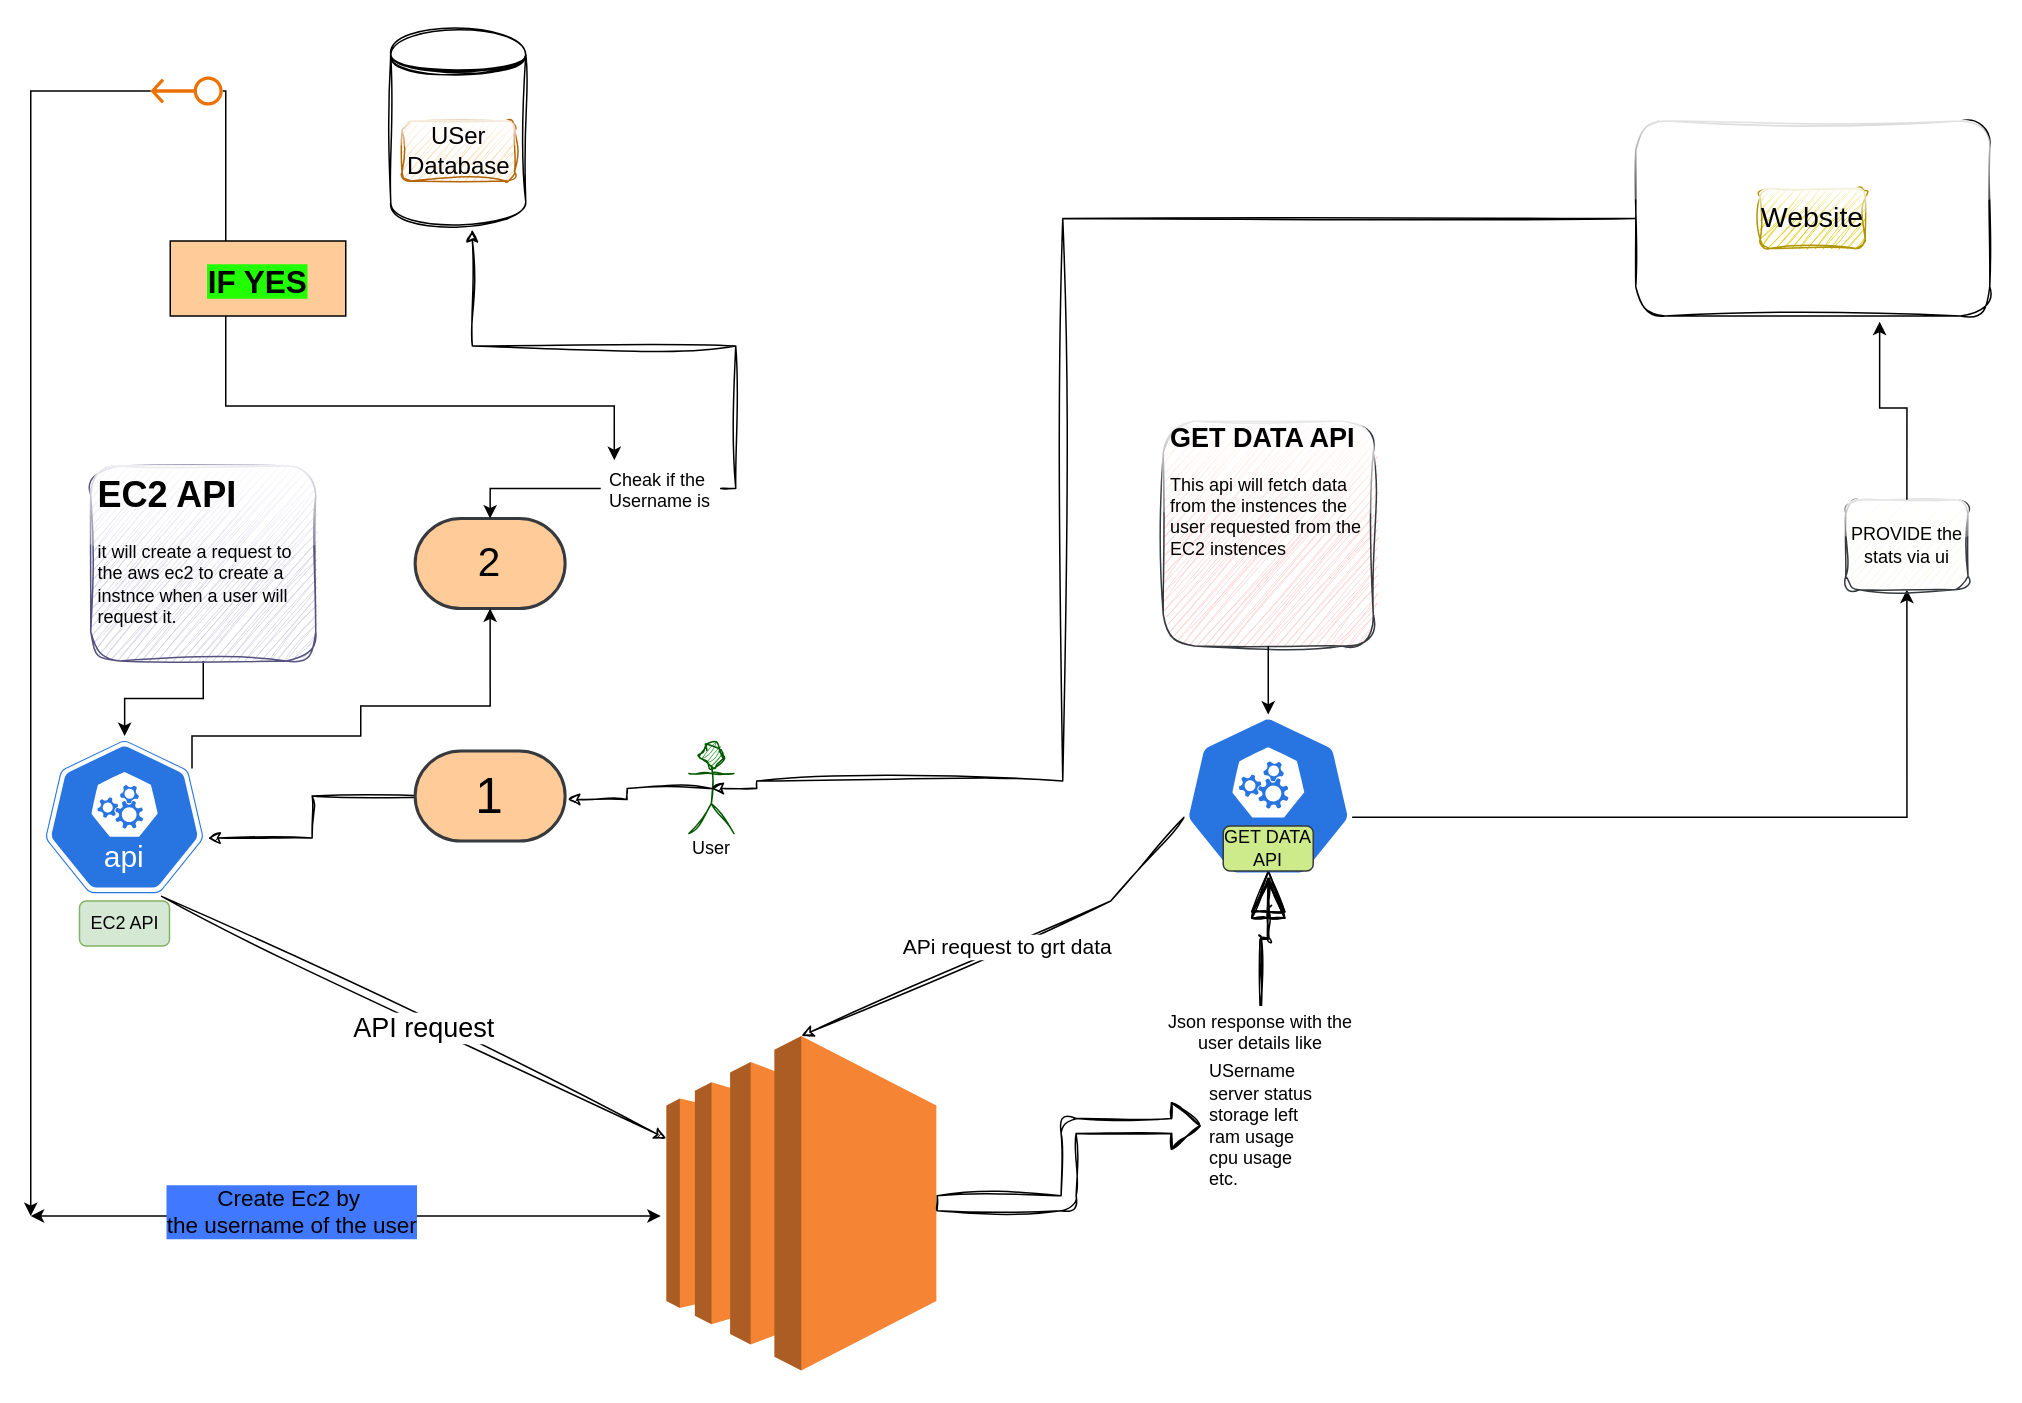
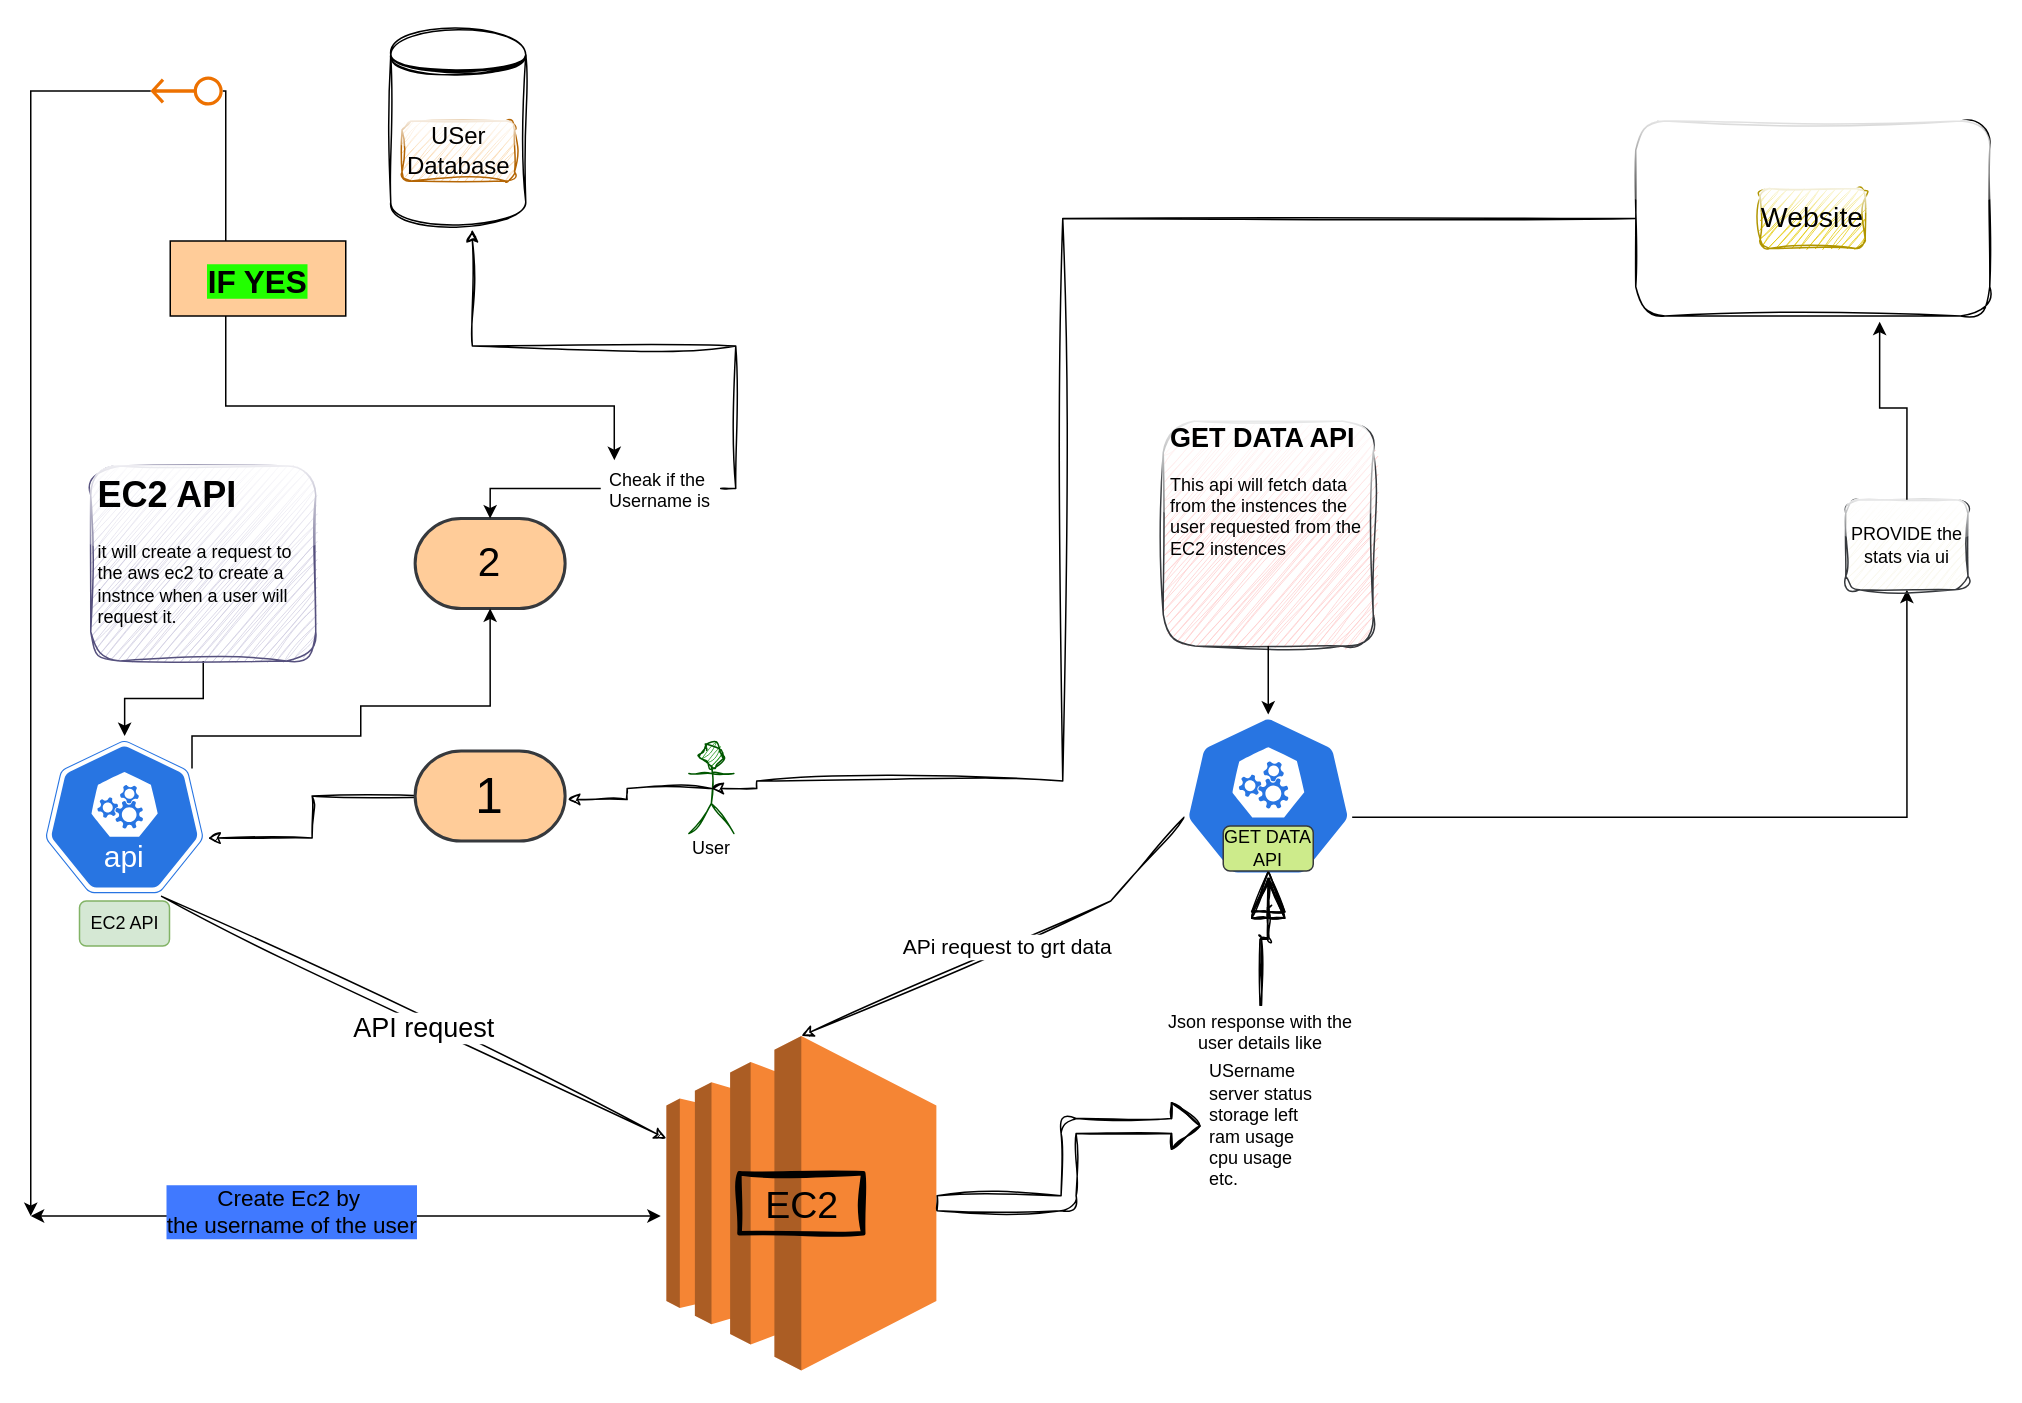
+ <mxCell id="11" value="EC2" style="text;html=1;align=center;verticalAlign=middle;whiteSpace=wrap;rounded=0;strokeWidth=3;strokeColor=default;sketch=1;curveFitting=1;jiggle=2;fontFamily=Helvetica;fontSize=25;" vertex="1" parent="1"><mxGeometry x="492.5" y="781.5" width="82.5" height="40" as="geometry" /></mxCell>
